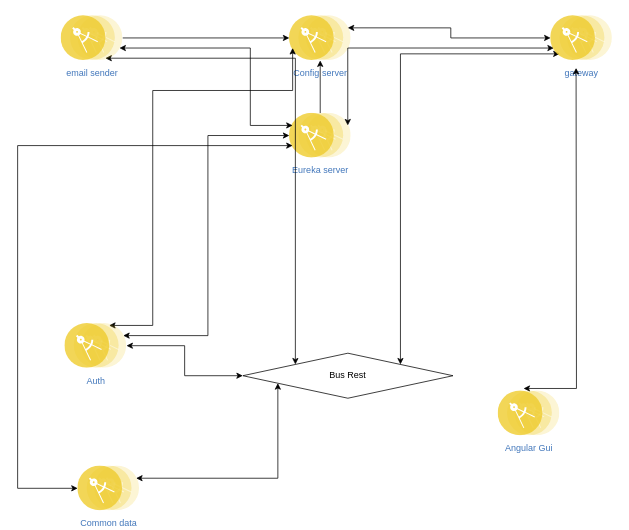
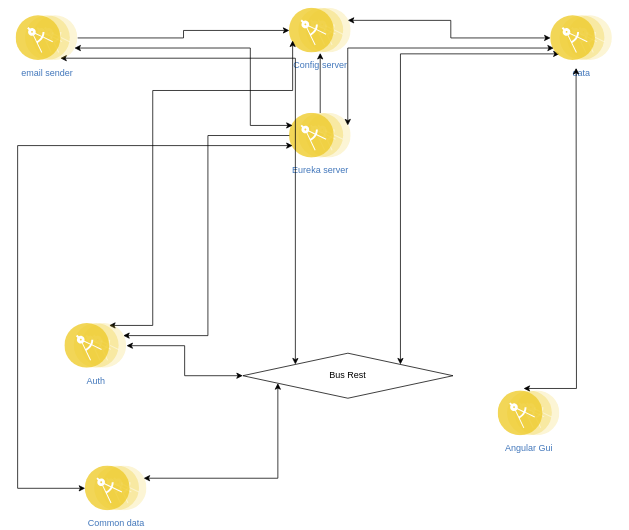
- <mxCell id="8" value="email sender" style="aspect=fixed;perimeter=ellipsePerimeter;html=1;align=center;shadow=0;dashed=0;fontColor=#4277BB;labelBackgroundColor=#ffffff;fontSize=12;spacingTop=3;image;image=img/lib/ibm/applications/microservice.svg;" vertex="1" parent="1"><mxGeometry x="80.8" y="20" width="82.2" height="60" as="geometry" /></mxCell>
+ <mxCell id="8" value="email sender" style="aspect=fixed;perimeter=ellipsePerimeter;html=1;align=center;shadow=0;dashed=0;fontColor=#4277BB;labelBackgroundColor=#ffffff;fontSize=12;spacingTop=3;image;image=img/lib/ibm/applications/microservice.svg;" vertex="1" parent="1"><mxGeometry x="20.8" y="20" width="82.2" height="60" as="geometry" /></mxCell>
- <mxCell id="2" value="Config server" style="aspect=fixed;perimeter=ellipsePerimeter;html=1;align=center;shadow=0;dashed=0;fontColor=#4277BB;labelBackgroundColor=#ffffff;fontSize=12;spacingTop=3;image;image=img/lib/ibm/applications/microservice.svg;" vertex="1" parent="1"><mxGeometry x="385" y="20" width="82.2" height="60" as="geometry" /></mxCell>
+ <mxCell id="2" value="Config server" style="aspect=fixed;perimeter=ellipsePerimeter;html=1;align=center;shadow=0;dashed=0;fontColor=#4277BB;labelBackgroundColor=#ffffff;fontSize=12;spacingTop=3;image;image=img/lib/ibm/applications/microservice.svg;" vertex="1" parent="1"><mxGeometry x="385" y="10" width="82.2" height="60" as="geometry" /></mxCell>
- <mxCell id="12" value="gateway" style="aspect=fixed;perimeter=ellipsePerimeter;html=1;align=center;shadow=0;dashed=0;fontColor=#4277BB;labelBackgroundColor=#ffffff;fontSize=12;spacingTop=3;image;image=img/lib/ibm/applications/microservice.svg;" vertex="1" parent="1"><mxGeometry x="733" y="20" width="82.2" height="60" as="geometry" /></mxCell>
+ <mxCell id="12" value="data" style="aspect=fixed;perimeter=ellipsePerimeter;html=1;align=center;shadow=0;dashed=0;fontColor=#4277BB;labelBackgroundColor=#ffffff;fontSize=12;spacingTop=3;image;image=img/lib/ibm/applications/microservice.svg;" vertex="1" parent="1"><mxGeometry x="733" y="20" width="82.2" height="60" as="geometry" /></mxCell>
- <mxCell id="15" style="edgeStyle=orthogonalEdgeStyle;rounded=0;orthogonalLoop=1;jettySize=auto;html=1;exitX=1;exitY=0.25;exitDx=0;exitDy=0;entryX=0;entryY=0.5;entryDx=0;entryDy=0;startArrow=classic;startFill=1;" edge="1" parent="1" source="16" target="4"><mxGeometry relative="1" as="geometry" /></mxCell>
+ <mxCell id="15" style="edgeStyle=orthogonalEdgeStyle;rounded=0;orthogonalLoop=1;jettySize=auto;html=1;exitX=1;exitY=0.25;exitDx=0;exitDy=0;entryX=0;entryY=0.5;entryDx=0;entryDy=0;startArrow=classic;startFill=1;endArrow=none;" edge="1" parent="1" source="16" target="4"><mxGeometry relative="1" as="geometry" /></mxCell>
- <mxCell id="21" value="Common data" style="aspect=fixed;perimeter=ellipsePerimeter;html=1;align=center;shadow=0;dashed=0;fontColor=#4277BB;labelBackgroundColor=#ffffff;fontSize=12;spacingTop=3;image;image=img/lib/ibm/applications/microservice.svg;" vertex="1" parent="1"><mxGeometry x="103" y="620" width="82.2" height="60" as="geometry" /></mxCell>
+ <mxCell id="21" value="Common data" style="aspect=fixed;perimeter=ellipsePerimeter;html=1;align=center;shadow=0;dashed=0;fontColor=#4277BB;labelBackgroundColor=#ffffff;fontSize=12;spacingTop=3;image;image=img/lib/ibm/applications/microservice.svg;" vertex="1" parent="1"><mxGeometry x="113" y="620" width="82.2" height="60" as="geometry" /></mxCell>
